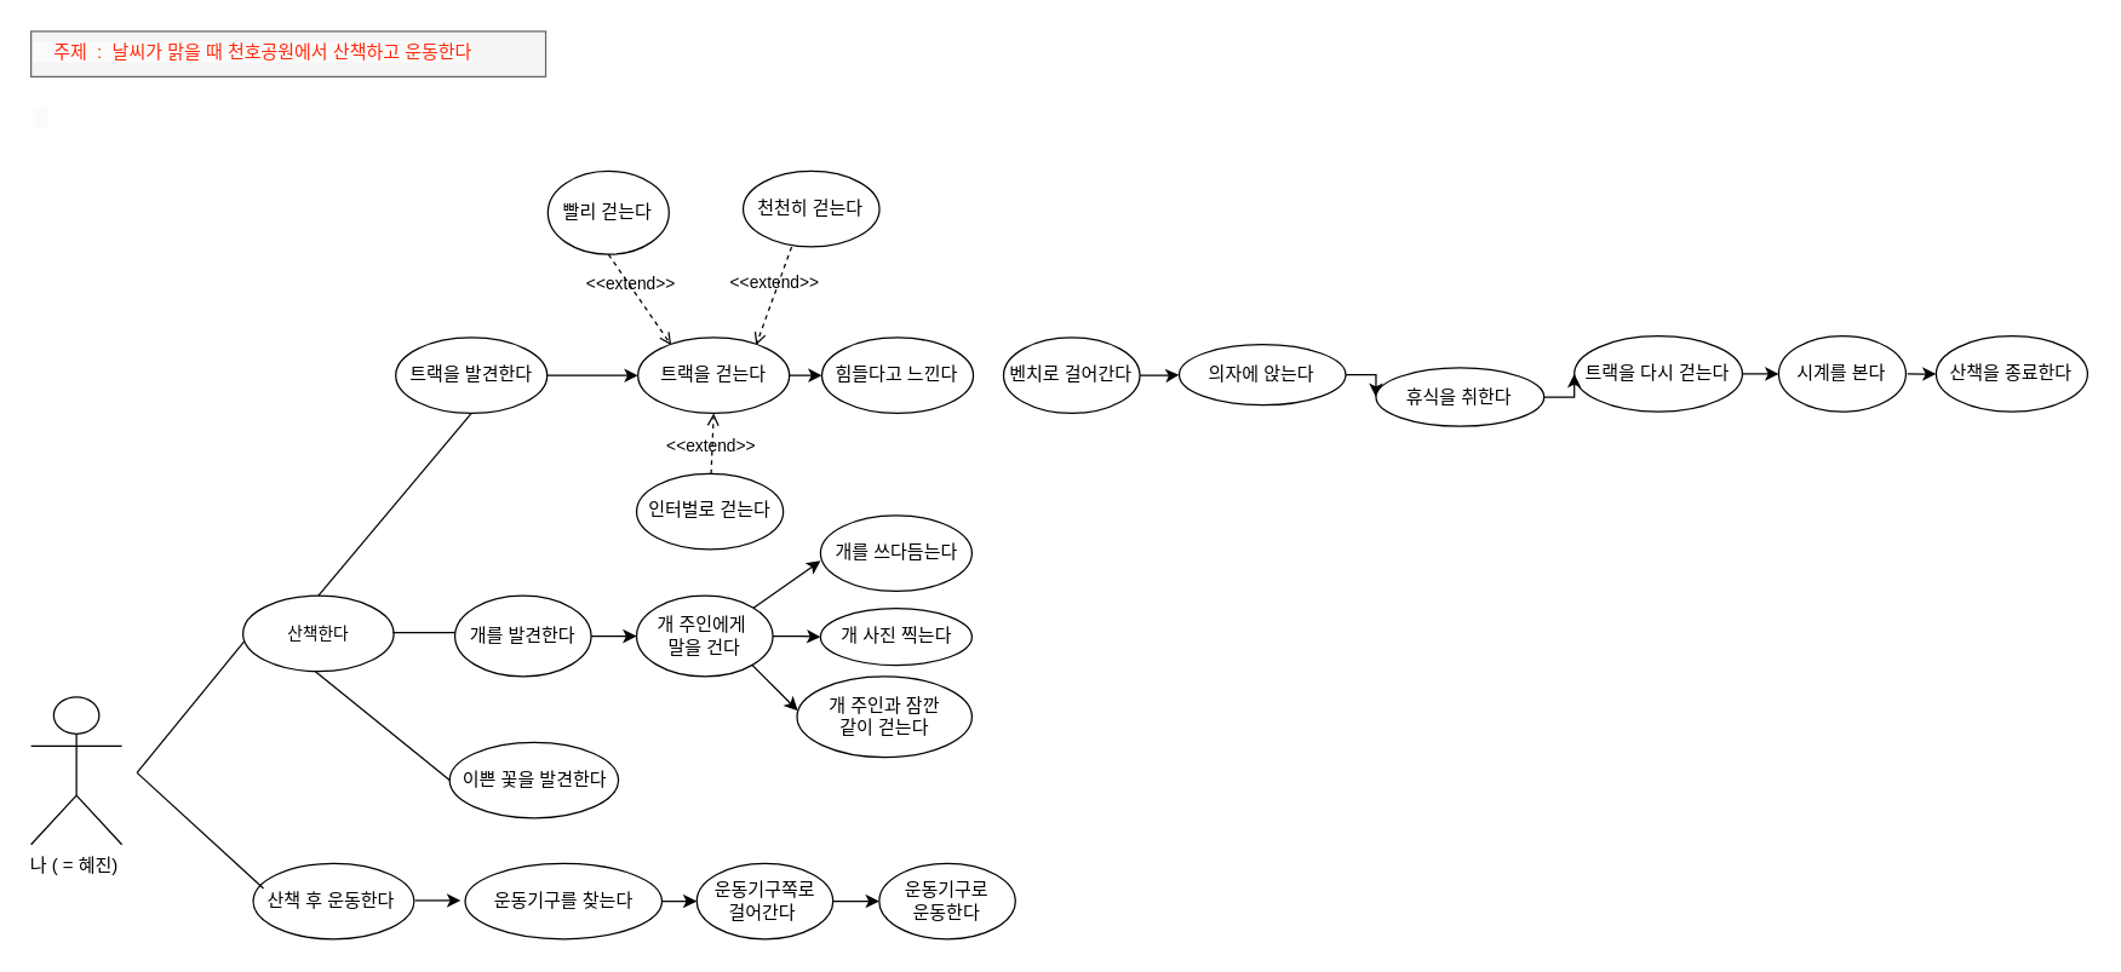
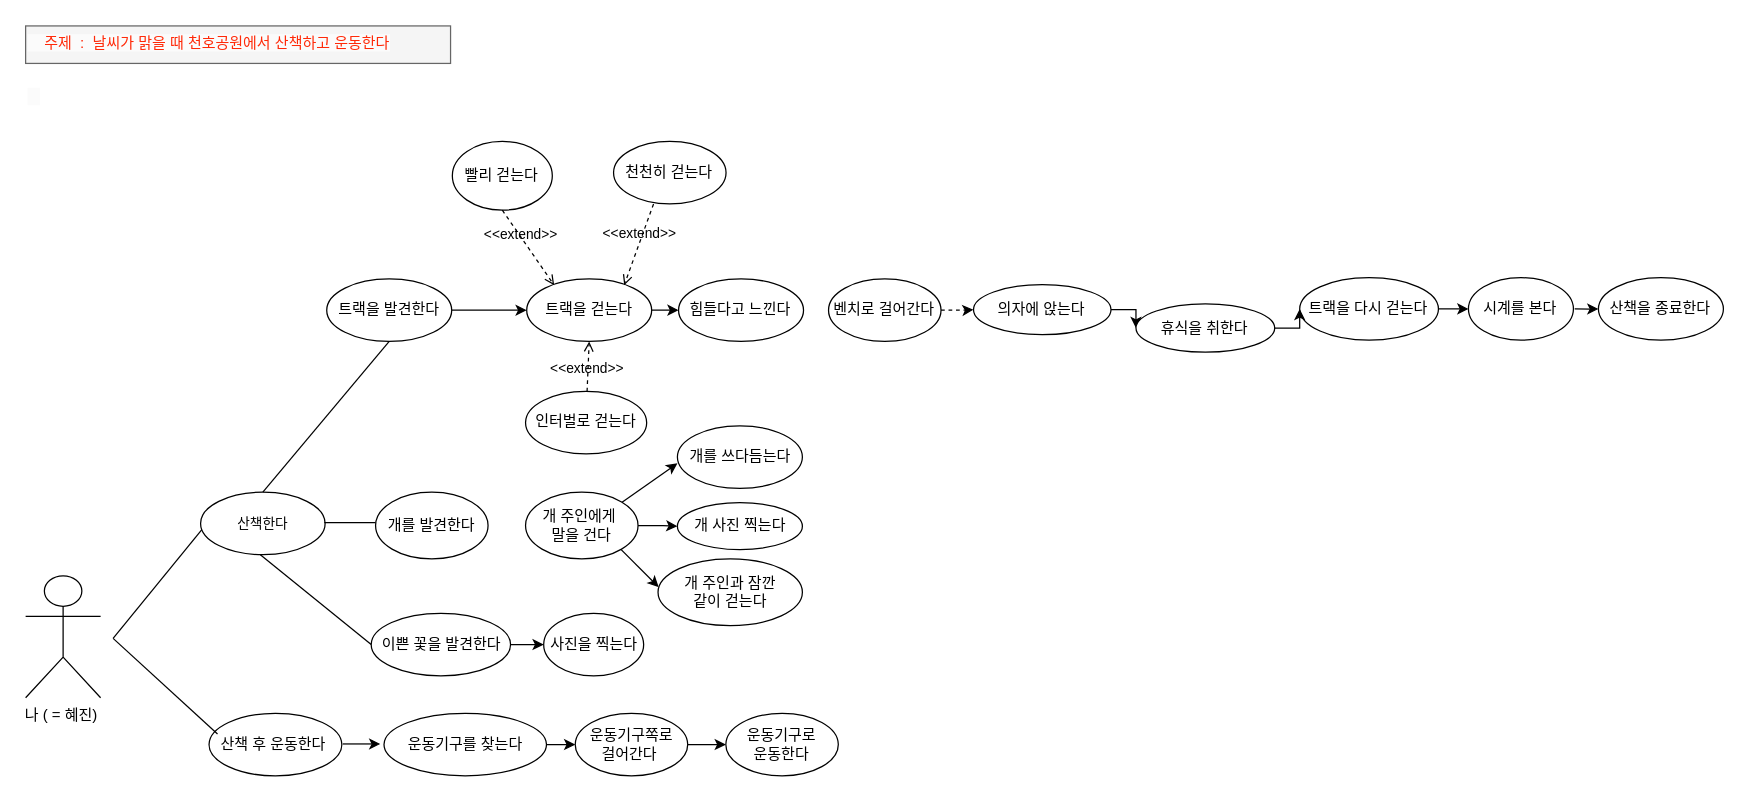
- <mxCell id="12" value="" style="edgeStyle=orthogonalEdgeStyle;rounded=0;orthogonalLoop=1;jettySize=auto;html=1;" parent="1" source="13" target="15" edge="1"><mxGeometry relative="1" as="geometry" /></mxCell>
+ <mxCell id="12" value="" style="edgeStyle=orthogonalEdgeStyle;rounded=0;orthogonalLoop=1;jettySize=auto;html=1;dashed=1;" parent="1" source="13" target="15" edge="1"><mxGeometry relative="1" as="geometry" /></mxCell>
- <mxCell id="36" value="" style="edgeStyle=orthogonalEdgeStyle;rounded=0;orthogonalLoop=1;jettySize=auto;html=1;" parent="1" source="37" target="39" edge="1"><mxGeometry relative="1" as="geometry" /></mxCell>
+ <mxCell id="18" value="" style="edgeStyle=orthogonalEdgeStyle;rounded=0;orthogonalLoop=1;jettySize=auto;html=1;" parent="1" source="19" target="20" edge="1"><mxGeometry relative="1" as="geometry" /></mxCell>
+ <mxCell id="20" value="사진을 찍는다" style="ellipse;whiteSpace=wrap;html=1;" parent="1" vertex="1"><mxGeometry x="434.5" y="490" width="80" height="50" as="geometry" /></mxCell>
